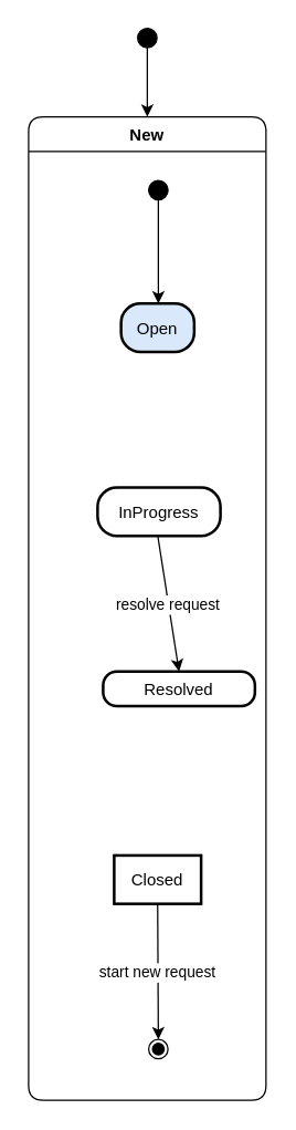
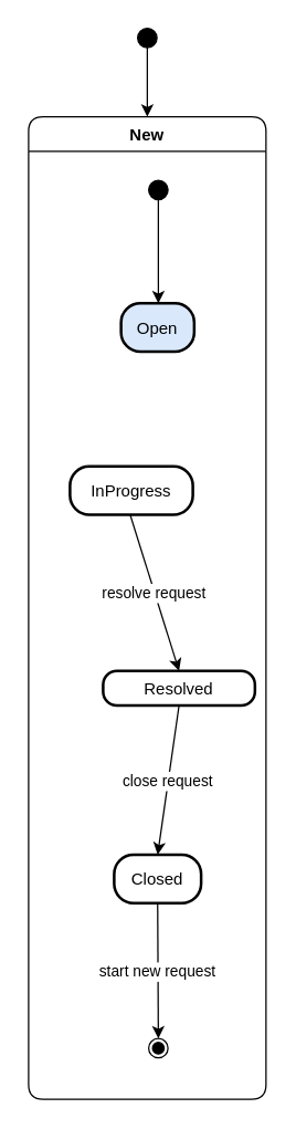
- <mxCell id="6" value="InProgress" style="rounded=1;arcSize=40;strokeWidth=2" vertex="1" parent="3"><mxGeometry x="50" y="268" width="89" height="35" as="geometry" /></mxCell>
+ <mxCell id="6" value="InProgress" style="rounded=1;arcSize=40;strokeWidth=2" vertex="1" parent="3"><mxGeometry x="30" y="253" width="89" height="35" as="geometry" /></mxCell>
+ <mxCell id="12" value="close request" style="curved=1;startArrow=none;;exitX=0.5;exitY=0.99;entryX=0.5;entryY=-0.01;" edge="1" parent="3" source="7" target="8"><mxGeometry relative="1" as="geometry"><Array as="points" /></mxGeometry></mxCell>
- <mxCell id="8" value="Closed" style="arcSize=40;strokeWidth=2;rounded=0;" vertex="1" parent="3"><mxGeometry x="62" y="534" width="63" height="35" as="geometry" /></mxCell>
+ <mxCell id="8" value="Closed" style="rounded=1;arcSize=40;strokeWidth=2" vertex="1" parent="3"><mxGeometry x="62" y="534" width="63" height="35" as="geometry" /></mxCell>
